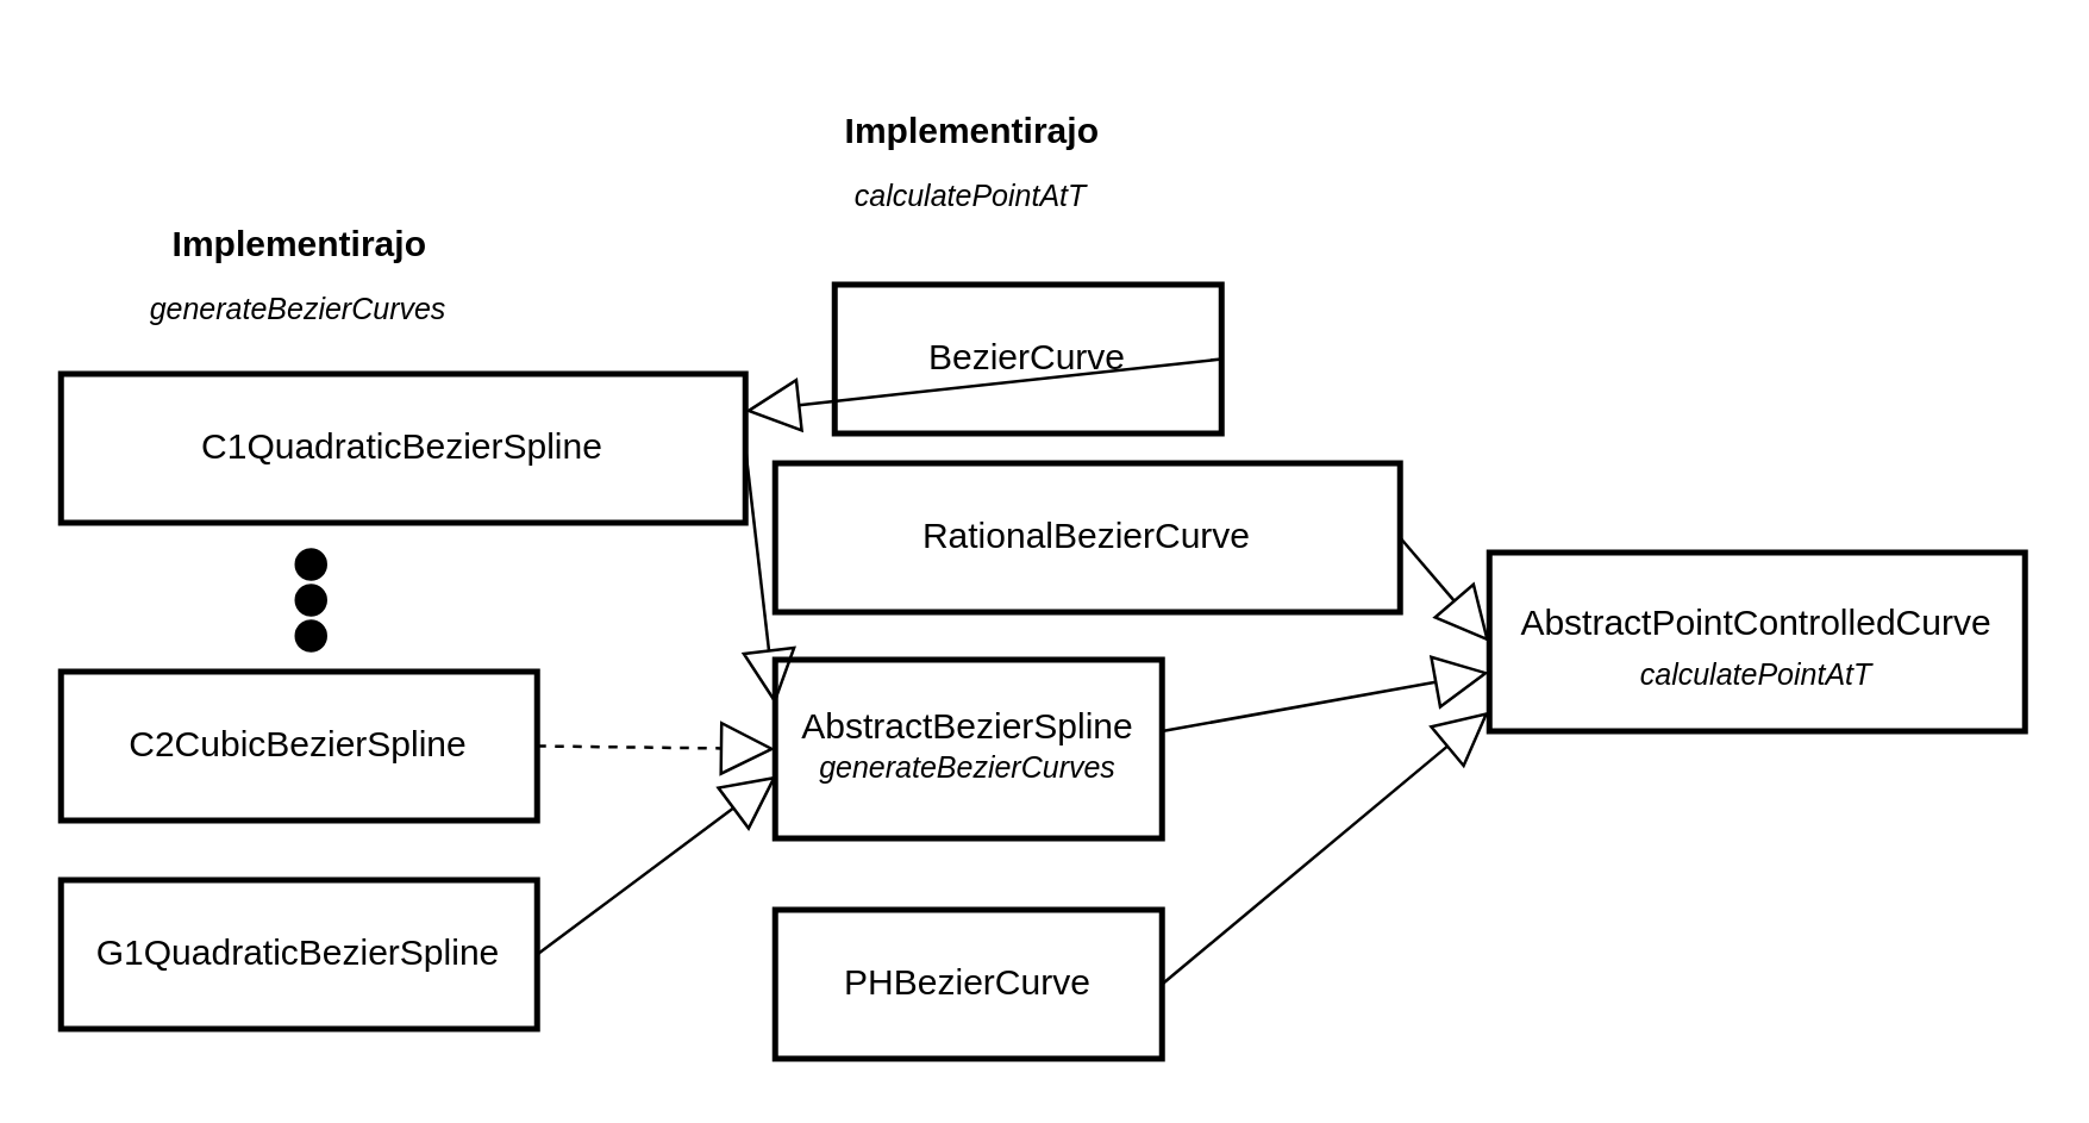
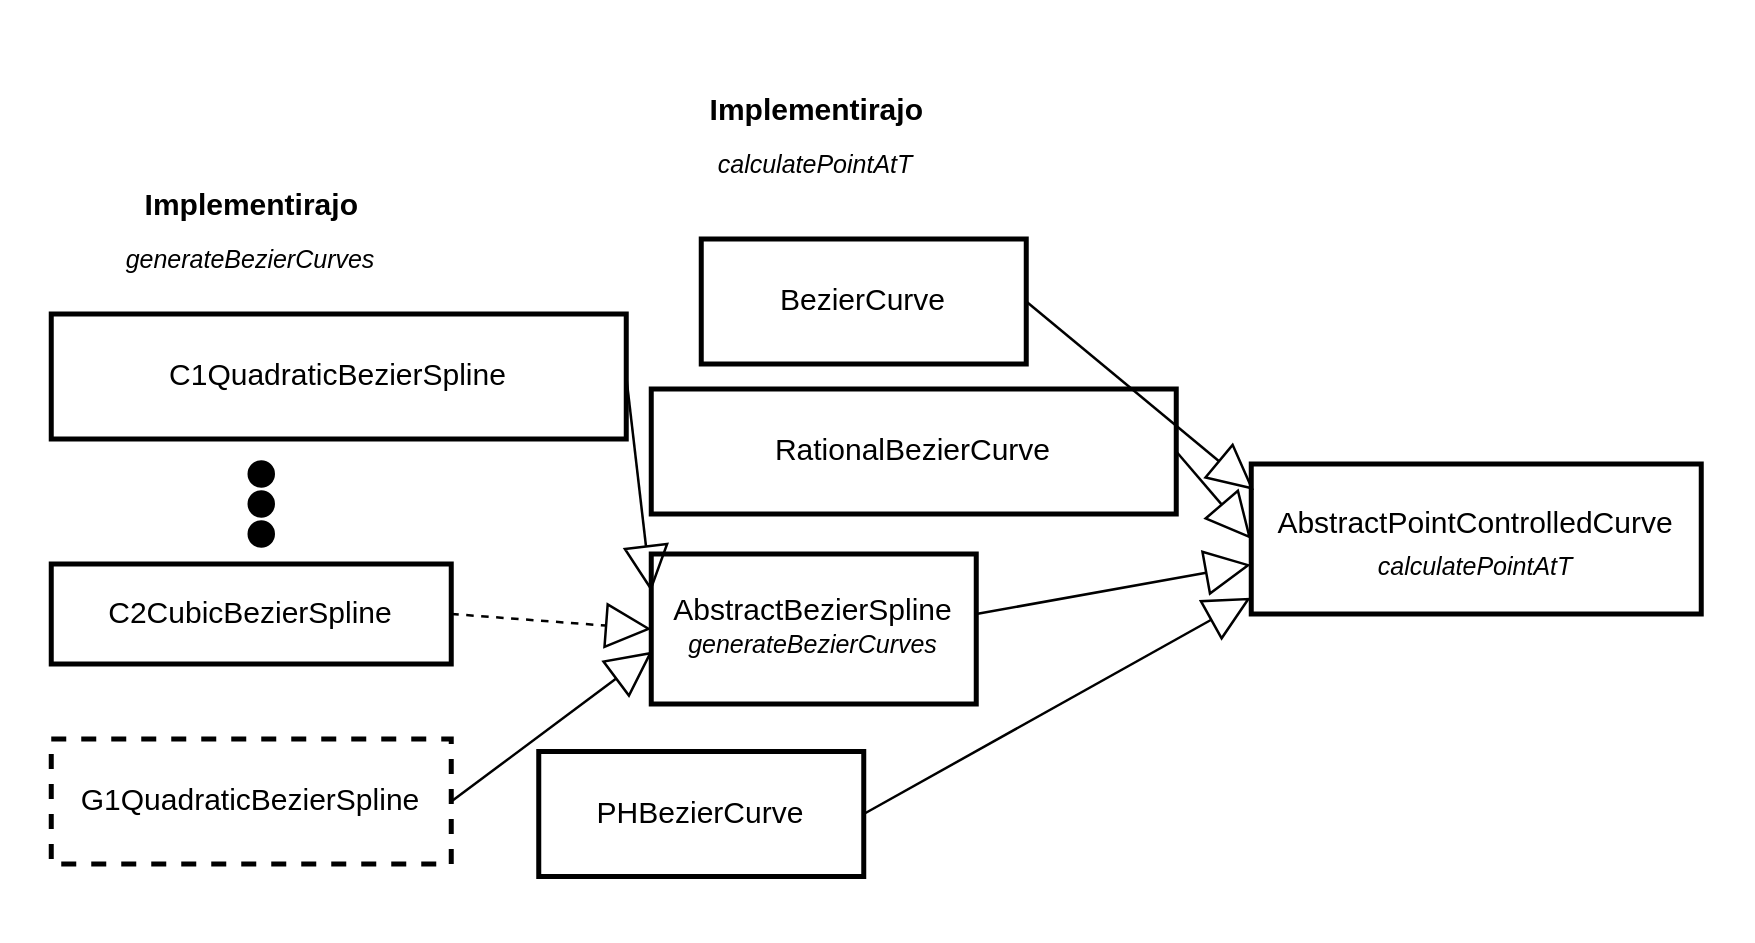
- <mxCell id="7" value="" style="endArrow=block;endSize=16;endFill=0;html=1;rounded=0;exitX=1;exitY=0.5;exitDx=0;exitDy=0;" edge="1" parent="1" source="2" target="11"><mxGeometry width="160" relative="1" as="geometry"><mxPoint x="290" y="165" as="sourcePoint" /><mxPoint x="450" y="165" as="targetPoint" /></mxGeometry></mxCell>
+ <mxCell id="7" value="" style="endArrow=block;endSize=16;endFill=0;html=1;rounded=0;entryX=0.006;entryY=0.174;entryDx=0;entryDy=0;exitX=1;exitY=0.5;exitDx=0;exitDy=0;entryPerimeter=0;" edge="1" parent="1" source="2" target="3"><mxGeometry width="160" relative="1" as="geometry"><mxPoint x="290" y="165" as="sourcePoint" /><mxPoint x="450" y="165" as="targetPoint" /></mxGeometry></mxCell>
- <mxCell id="12" value="C2CubicBezierSpline" style="whiteSpace=wrap;strokeWidth=2;verticalAlign=middle;" vertex="1" parent="1"><mxGeometry x="20" y="225" width="160" height="50" as="geometry" /></mxCell>
+ <mxCell id="12" value="C2CubicBezierSpline" style="whiteSpace=wrap;strokeWidth=2;verticalAlign=middle;" vertex="1" parent="1"><mxGeometry x="20" y="225" width="160" height="40" as="geometry" /></mxCell>
- <mxCell id="13" value="G1QuadraticBezierSpline" style="whiteSpace=wrap;strokeWidth=2;verticalAlign=middle;" vertex="1" parent="1"><mxGeometry x="20" y="295" width="160" height="50" as="geometry" /></mxCell>
+ <mxCell id="13" value="G1QuadraticBezierSpline" style="whiteSpace=wrap;strokeWidth=2;verticalAlign=middle;dashed=1;" vertex="1" parent="1"><mxGeometry x="20" y="295" width="160" height="50" as="geometry" /></mxCell>
- <mxCell id="5" value="PHBezierCurve" style="whiteSpace=wrap;strokeWidth=2;verticalAlign=middle;" vertex="1" parent="1"><mxGeometry x="260" y="305" width="130" height="50" as="geometry" /></mxCell>
+ <mxCell id="5" value="PHBezierCurve" style="whiteSpace=wrap;strokeWidth=2;verticalAlign=middle;" vertex="1" parent="1"><mxGeometry x="215" y="300" width="130" height="50" as="geometry" /></mxCell>
